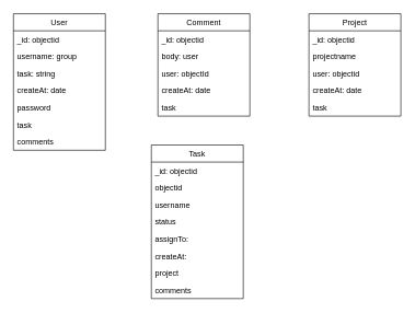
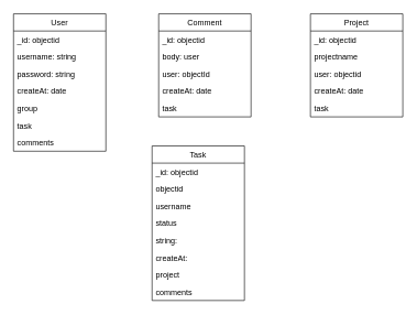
- <mxCell id="4" value="username: group" style="text;strokeColor=none;fillColor=none;align=left;verticalAlign=top;spacingLeft=4;spacingRight=4;overflow=hidden;rotatable=0;points=[[0,0.5],[1,0.5]];portConstraint=eastwest;" parent="2" vertex="1"><mxGeometry y="52" width="140" height="26" as="geometry" /></mxCell>
+ <mxCell id="4" value="username: string" style="text;strokeColor=none;fillColor=none;align=left;verticalAlign=top;spacingLeft=4;spacingRight=4;overflow=hidden;rotatable=0;points=[[0,0.5],[1,0.5]];portConstraint=eastwest;" parent="2" vertex="1"><mxGeometry y="52" width="140" height="26" as="geometry" /></mxCell>
- <mxCell id="5" value="task: string&#10;" style="text;strokeColor=none;fillColor=none;align=left;verticalAlign=top;spacingLeft=4;spacingRight=4;overflow=hidden;rotatable=0;points=[[0,0.5],[1,0.5]];portConstraint=eastwest;" parent="2" vertex="1"><mxGeometry y="78" width="140" height="26" as="geometry" /></mxCell>
+ <mxCell id="5" value="password: string&#10;" style="text;strokeColor=none;fillColor=none;align=left;verticalAlign=top;spacingLeft=4;spacingRight=4;overflow=hidden;rotatable=0;points=[[0,0.5],[1,0.5]];portConstraint=eastwest;" parent="2" vertex="1"><mxGeometry y="78" width="140" height="26" as="geometry" /></mxCell>
- <mxCell id="7" value="password" style="text;strokeColor=none;fillColor=none;align=left;verticalAlign=top;spacingLeft=4;spacingRight=4;overflow=hidden;rotatable=0;points=[[0,0.5],[1,0.5]];portConstraint=eastwest;" parent="2" vertex="1"><mxGeometry y="130" width="140" height="26" as="geometry" /></mxCell>
+ <mxCell id="7" value="group" style="text;strokeColor=none;fillColor=none;align=left;verticalAlign=top;spacingLeft=4;spacingRight=4;overflow=hidden;rotatable=0;points=[[0,0.5],[1,0.5]];portConstraint=eastwest;" parent="2" vertex="1"><mxGeometry y="130" width="140" height="26" as="geometry" /></mxCell>
- <mxCell id="27" value="assignTo:" style="text;strokeColor=none;fillColor=none;align=left;verticalAlign=top;spacingLeft=4;spacingRight=4;overflow=hidden;rotatable=0;points=[[0,0.5],[1,0.5]];portConstraint=eastwest;" parent="22" vertex="1"><mxGeometry y="130" width="140" height="26" as="geometry" /></mxCell>
+ <mxCell id="27" value="string:" style="text;strokeColor=none;fillColor=none;align=left;verticalAlign=top;spacingLeft=4;spacingRight=4;overflow=hidden;rotatable=0;points=[[0,0.5],[1,0.5]];portConstraint=eastwest;" parent="22" vertex="1"><mxGeometry y="130" width="140" height="26" as="geometry" /></mxCell>
